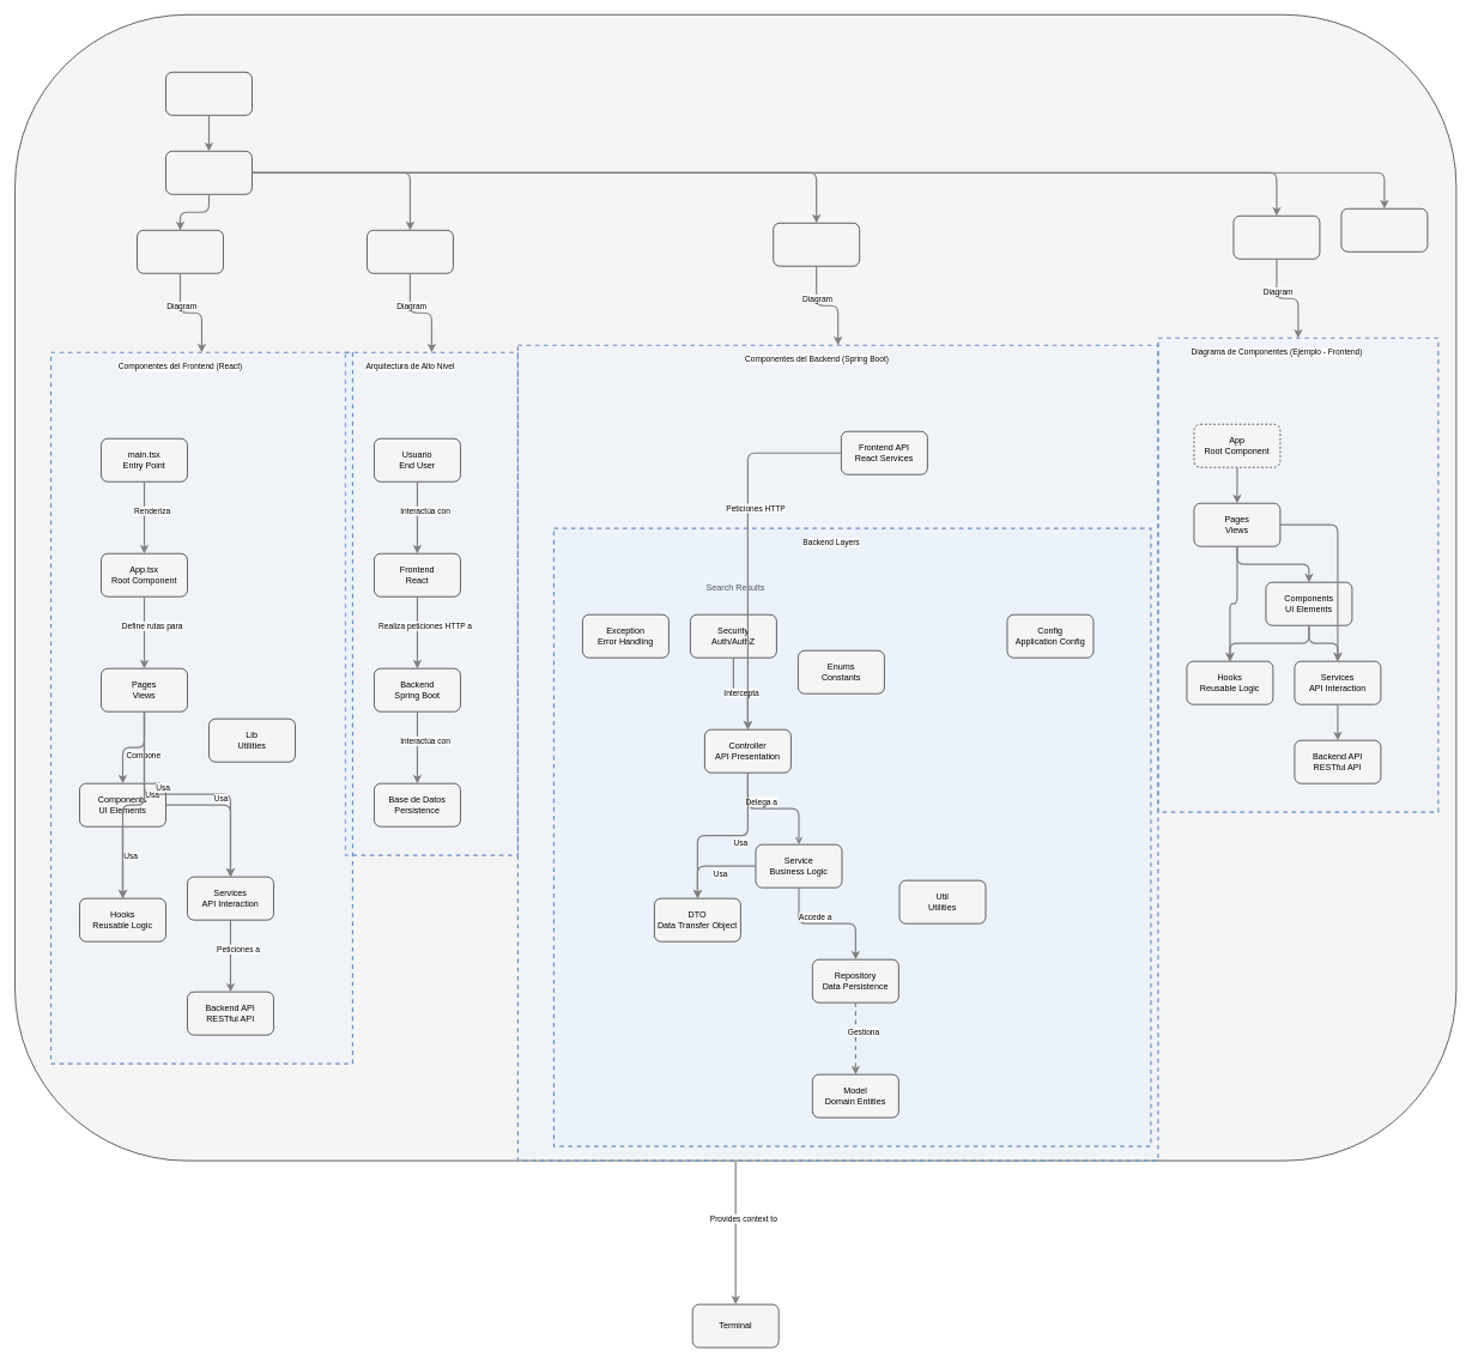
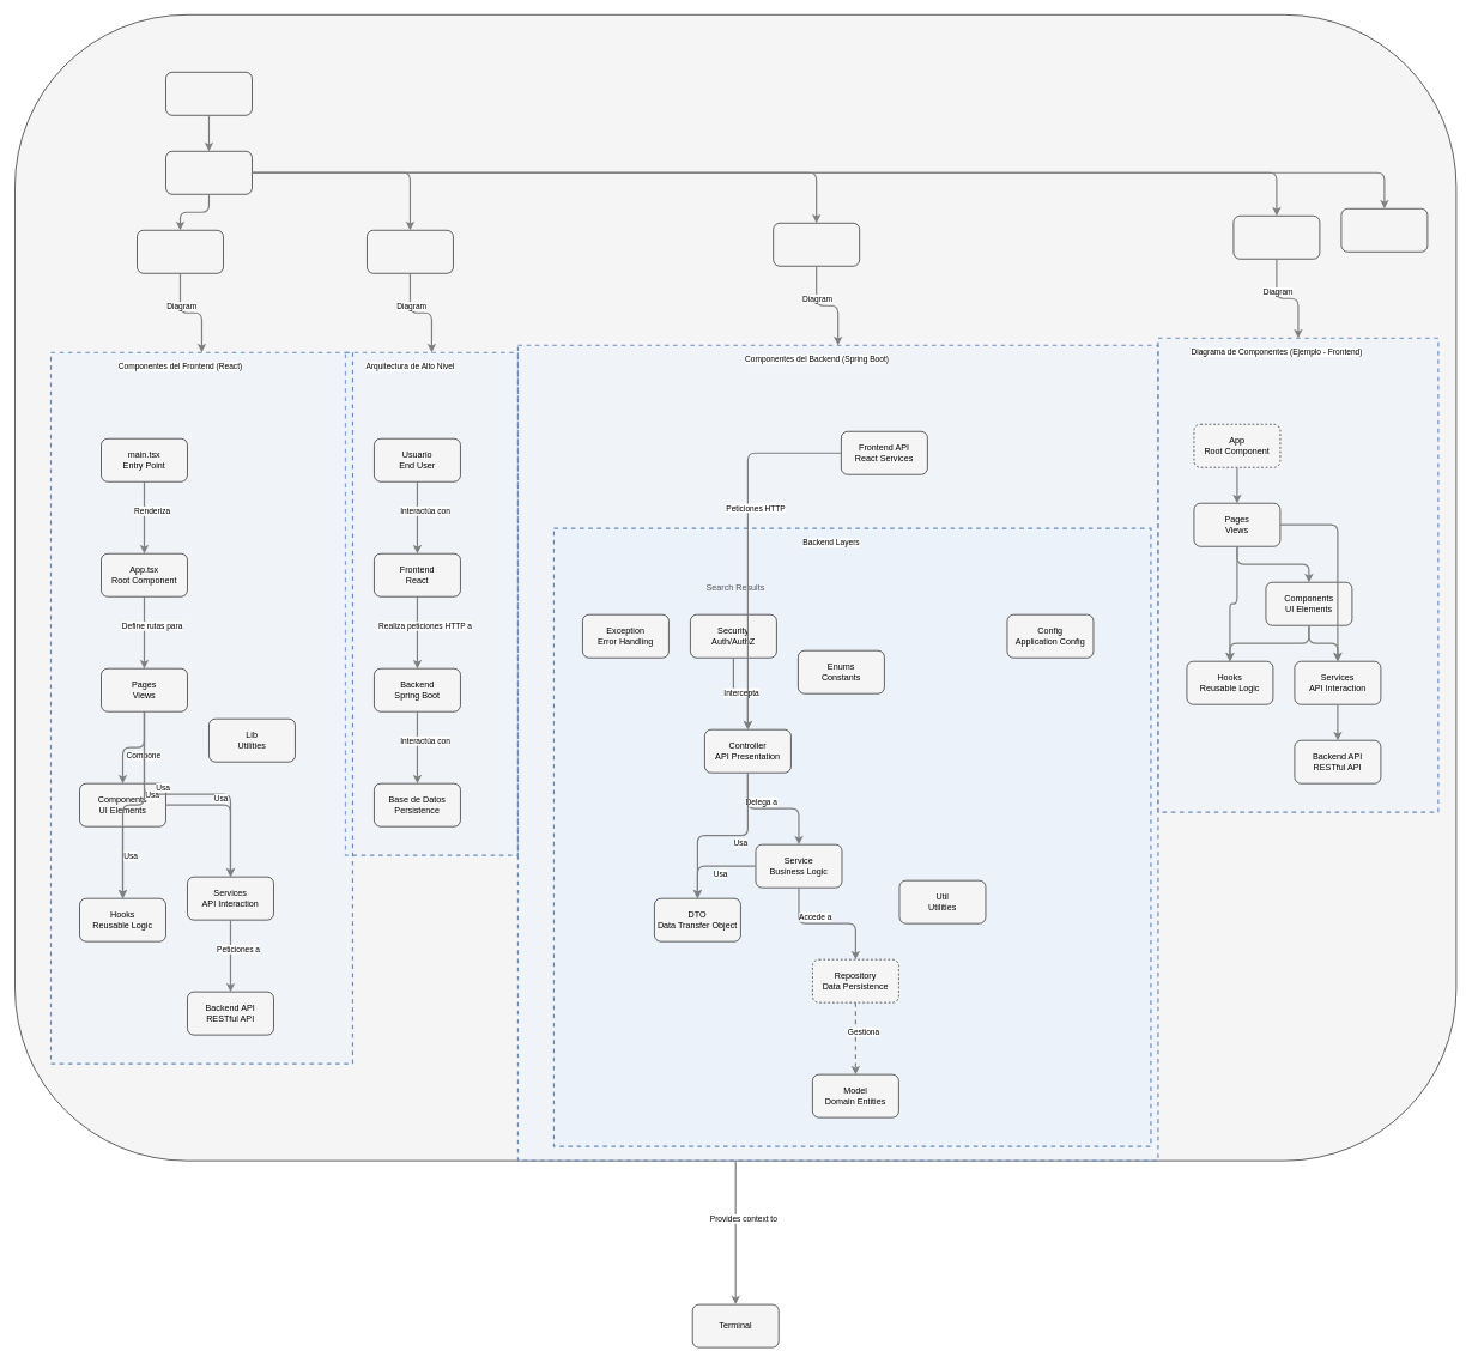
- <mxCell id="60" style="edgeStyle=orthogonalEdgeStyle;rounded=1;orthogonalLoop=1;jettySize=auto;html=1;strokeColor=#808080;strokeWidth=2;jumpStyle=arc;jumpSize=10;spacing=15;labelBackgroundColor=white;labelBorderColor=none;endArrow=open;" edge="1" parent="1" source="21" target="28"><mxGeometry relative="1" as="geometry" /></mxCell>
+ <mxCell id="60" style="edgeStyle=orthogonalEdgeStyle;rounded=1;orthogonalLoop=1;jettySize=auto;html=1;strokeColor=#808080;strokeWidth=2;jumpStyle=arc;jumpSize=10;spacing=15;labelBackgroundColor=white;labelBorderColor=none" edge="1" parent="1" source="21" target="28"><mxGeometry relative="1" as="geometry" /></mxCell>
- <mxCell id="26" value="Repository&lt;br&gt;Data Persistence" style="rounded=1;whiteSpace=wrap;html=1;fillColor=#f5f5f5" vertex="1" parent="2"><mxGeometry x="360" y="600" width="120" height="60" as="geometry" /></mxCell>
+ <mxCell id="26" value="Repository&lt;br&gt;Data Persistence" style="rounded=1;whiteSpace=wrap;html=1;fillColor=#f5f5f5;dashed=1;" vertex="1" parent="2"><mxGeometry x="360" y="600" width="120" height="60" as="geometry" /></mxCell>
